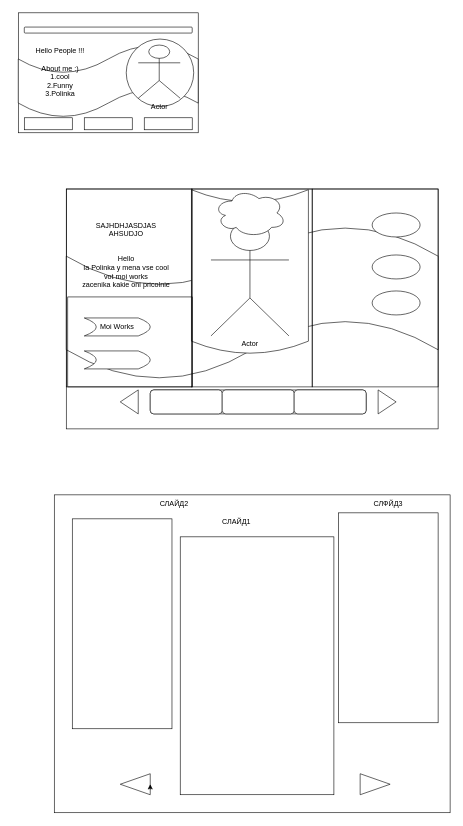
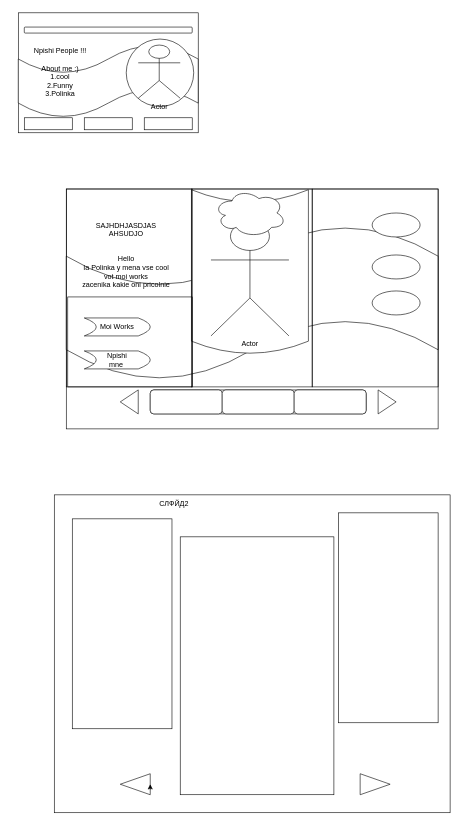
- <mxCell id="9" value="Hello People !!!" style="text;html=1;whiteSpace=wrap;strokeColor=none;fillColor=none;align=center;verticalAlign=middle;rounded=0;" vertex="1" parent="1"><mxGeometry x="40" width="120" height="38.75" as="geometry" y="64" /></mxCell>
+ <mxCell id="9" value="Npishi People !!!" style="text;html=1;whiteSpace=wrap;strokeColor=none;fillColor=none;align=center;verticalAlign=middle;rounded=0;" vertex="1" parent="1"><mxGeometry x="40" width="120" height="38.75" as="geometry" y="64" /></mxCell>
+ <mxCell id="21" value="Npishi mne&amp;nbsp;" style="text;html=1;whiteSpace=wrap;strokeColor=none;fillColor=none;align=center;verticalAlign=middle;rounded=0;" vertex="1" parent="1"><mxGeometry x="165" y="584" width="60" height="30" as="geometry" /></mxCell>
- <mxCell id="40" value="СЛАЙД2" style="text;html=1;whiteSpace=wrap;strokeColor=none;fillColor=none;align=center;verticalAlign=middle;rounded=0;" vertex="1" parent="1"><mxGeometry x="260" y="824" width="60" height="30" as="geometry" /></mxCell>
+ <mxCell id="40" value="СЛФЙД2" style="text;html=1;whiteSpace=wrap;strokeColor=none;fillColor=none;align=center;verticalAlign=middle;rounded=0;" vertex="1" parent="1"><mxGeometry x="260" y="824" width="60" height="30" as="geometry" /></mxCell>
- <mxCell id="45" value="СЛФЙД3" style="text;html=1;whiteSpace=wrap;strokeColor=none;fillColor=none;align=center;verticalAlign=middle;rounded=0;" vertex="1" parent="1"><mxGeometry x="616.88" y="824" width="60" height="30" as="geometry" /></mxCell>
- <mxCell id="39" value="СЛАЙД1" style="text;html=1;whiteSpace=wrap;strokeColor=none;fillColor=none;align=center;verticalAlign=middle;rounded=0;" vertex="1" parent="1"><mxGeometry x="364" y="854" width="60" height="30" as="geometry" /></mxCell>
